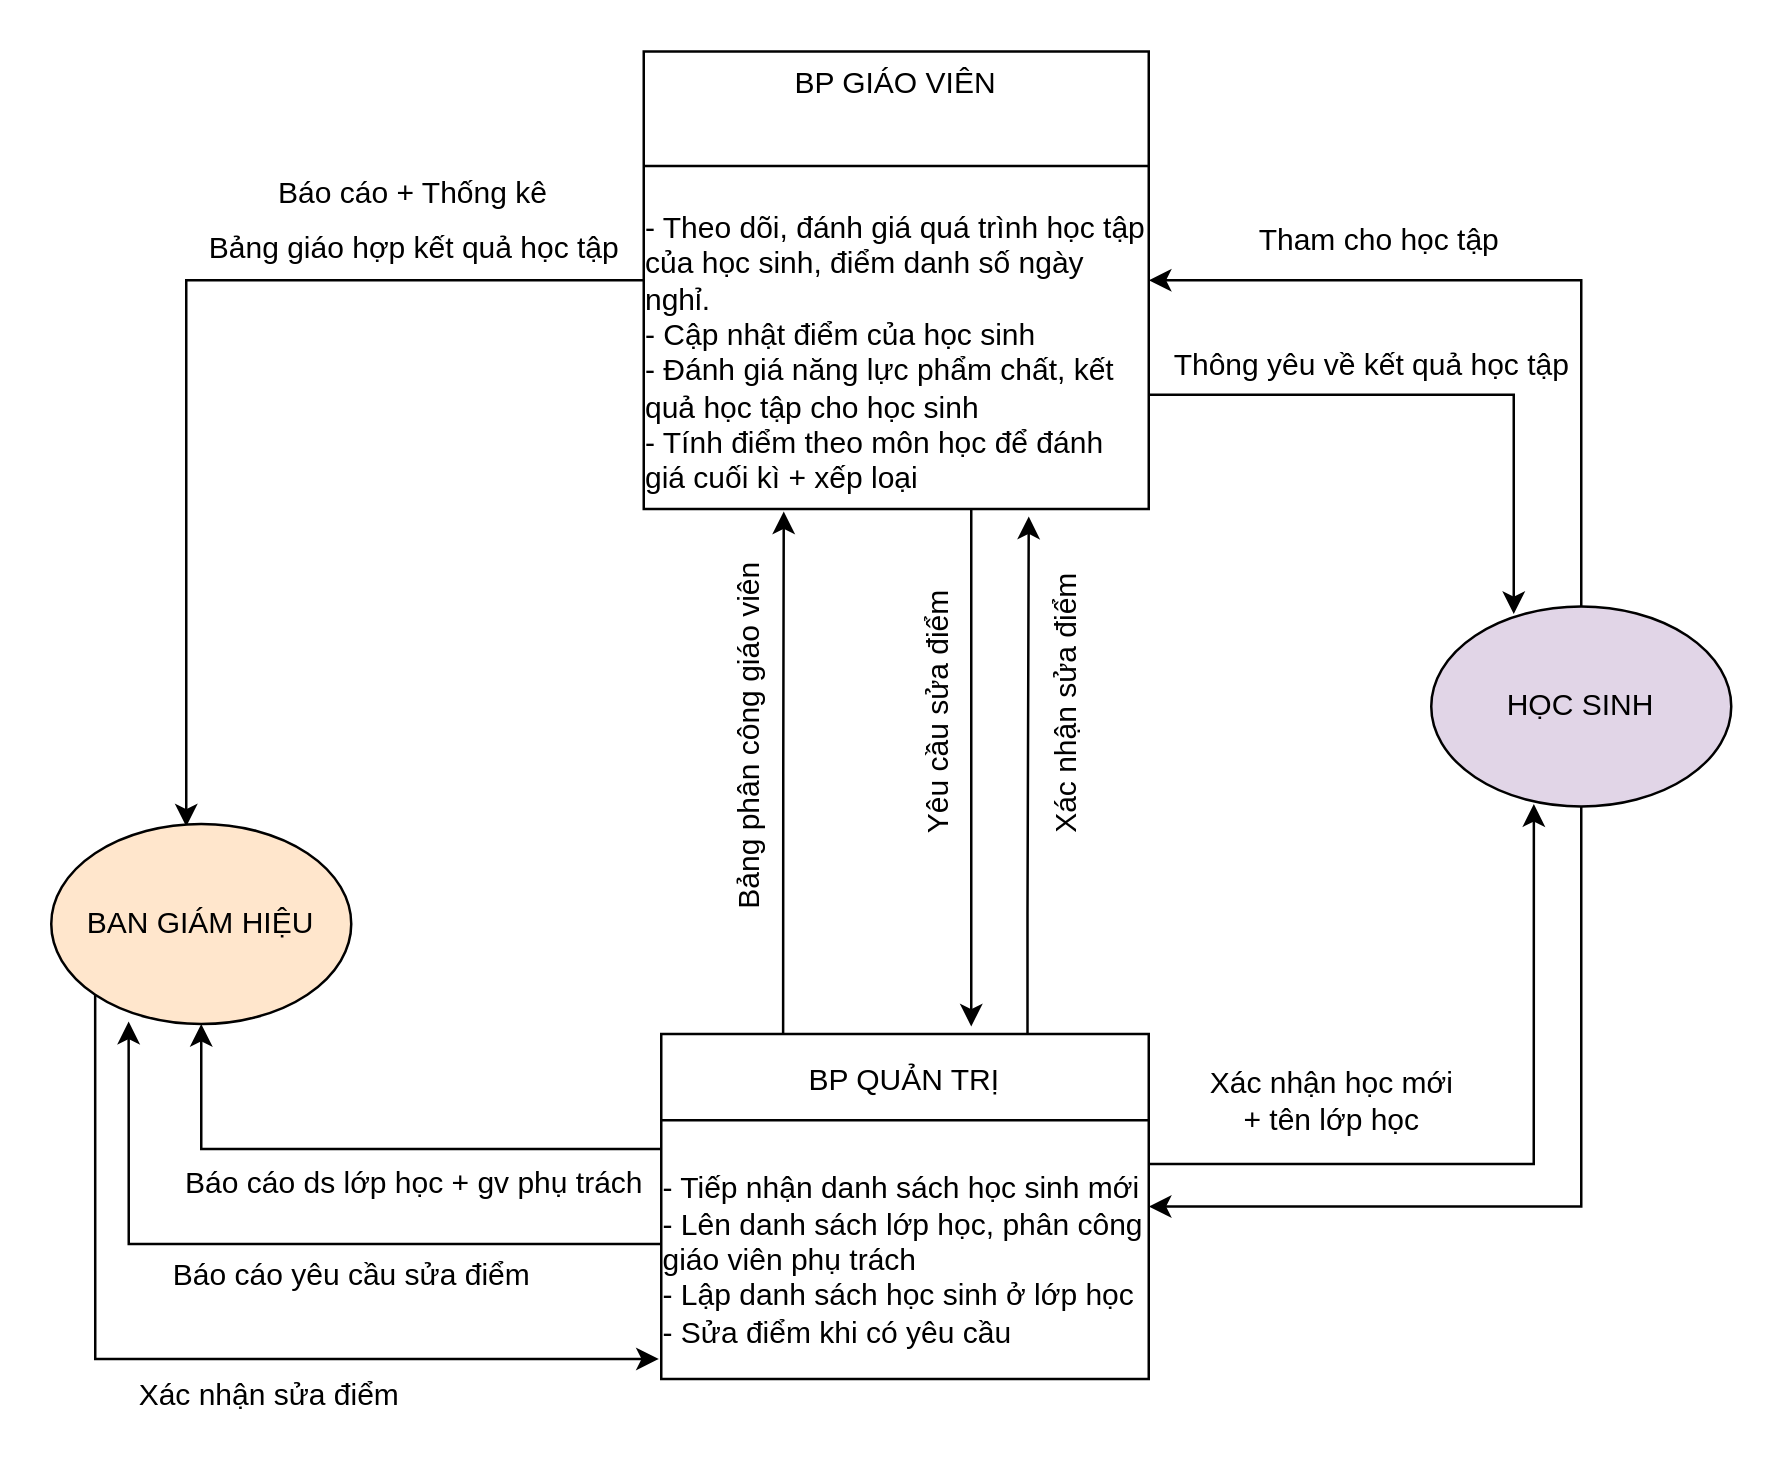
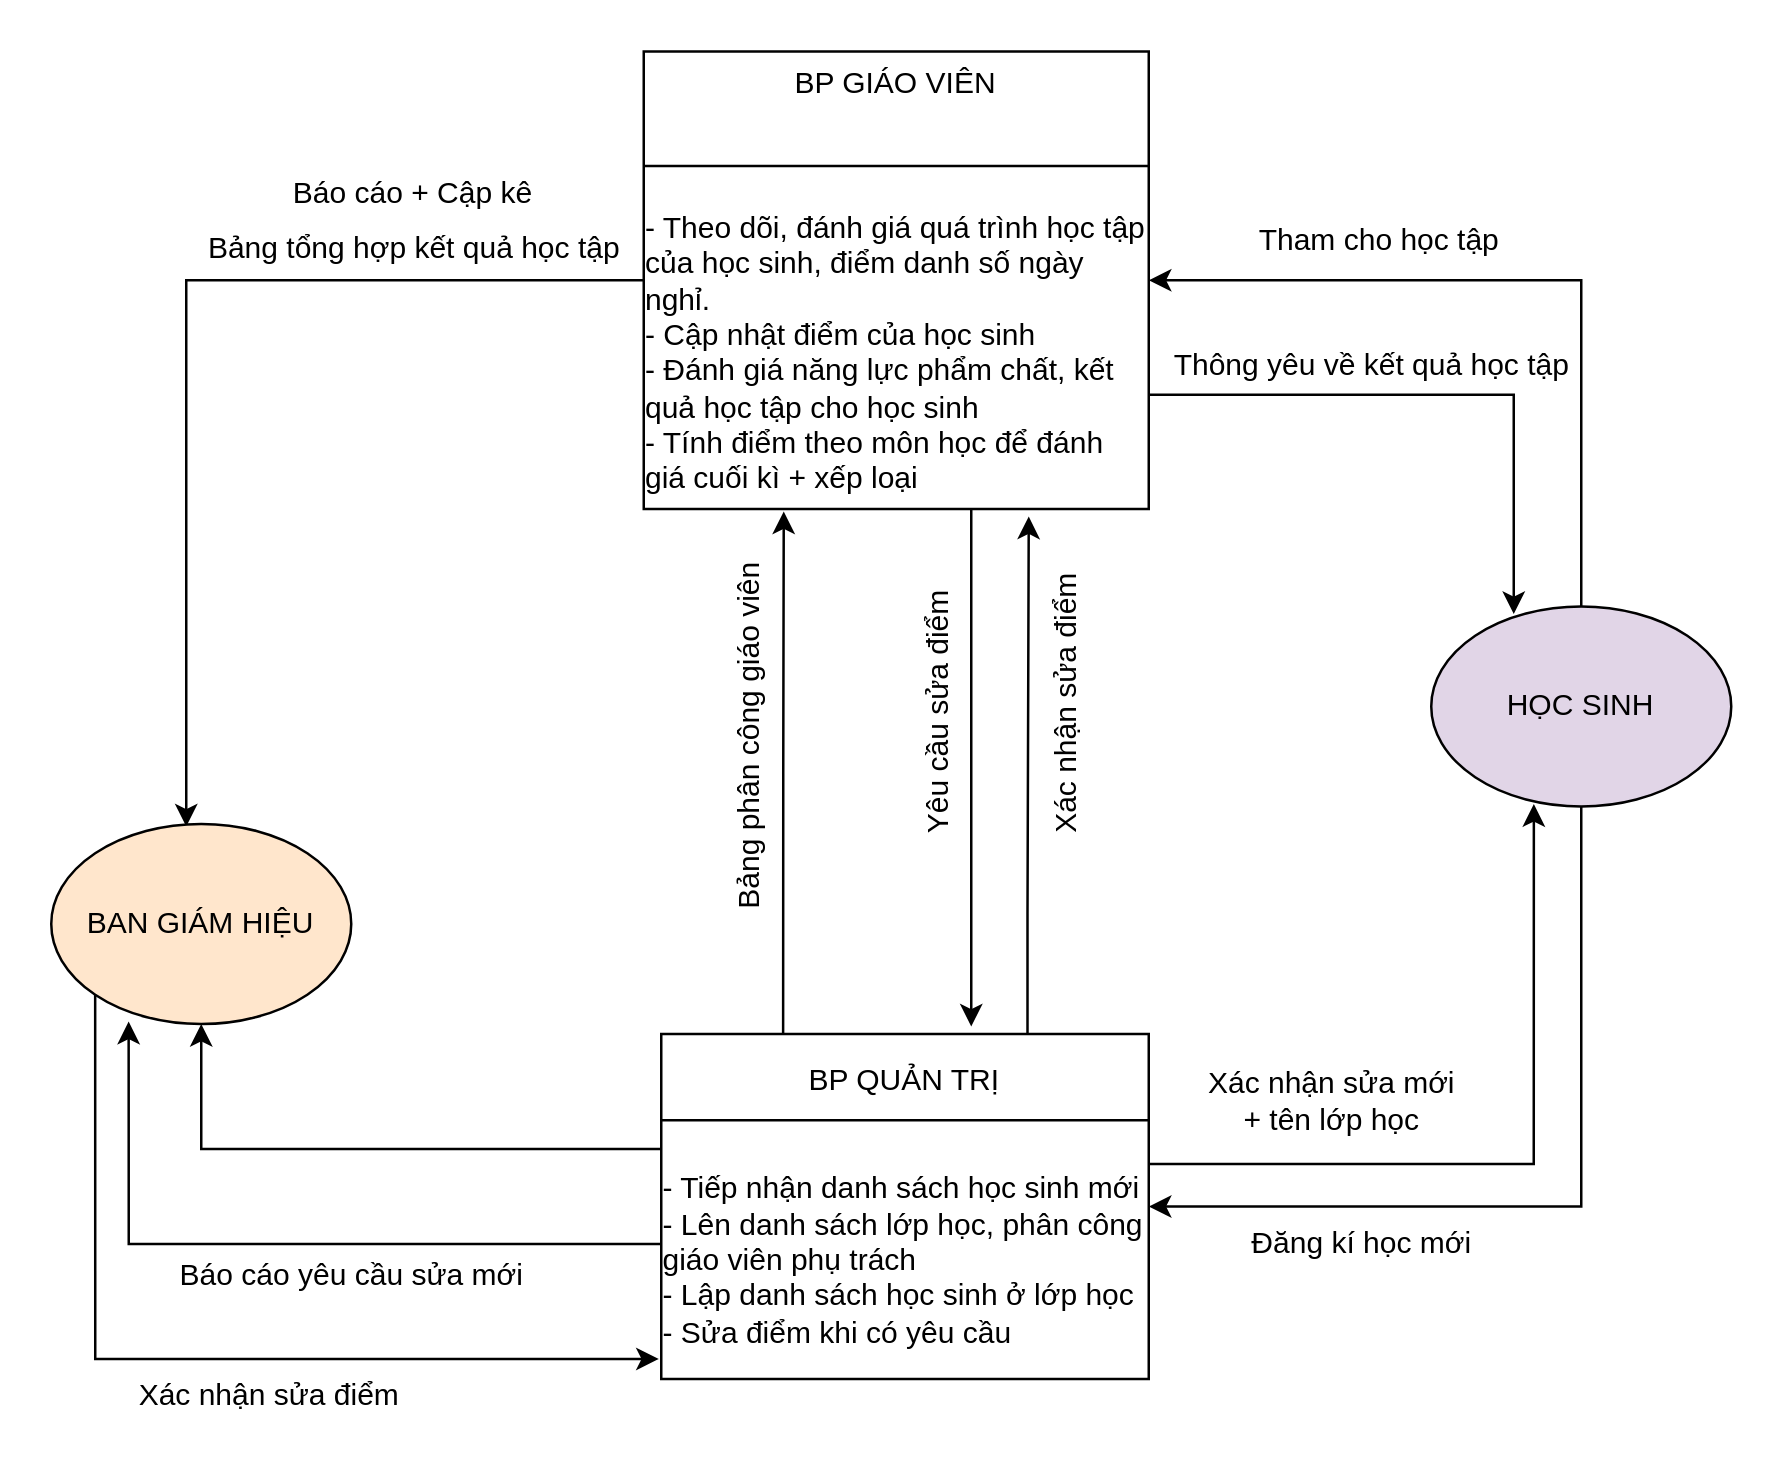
- <mxCell id="17" value="Báo cáo + Thống kê" style="text;html=1;strokeColor=none;fillColor=none;align=center;verticalAlign=middle;whiteSpace=wrap;rounded=0;" parent="1" vertex="1"><mxGeometry x="103" y="67" width="124" height="20" as="geometry" /></mxCell>
+ <mxCell id="17" value="Báo cáo + Cập kê" style="text;html=1;strokeColor=none;fillColor=none;align=center;verticalAlign=middle;whiteSpace=wrap;rounded=0;" parent="1" vertex="1"><mxGeometry x="103" y="67" width="124" height="20" as="geometry" /></mxCell>
- <mxCell id="30" value="Bảng giáo hợp kết quả học tập" style="text;html=1;align=center;verticalAlign=middle;resizable=0;points=[];autosize=1;" vertex="1" parent="1"><mxGeometry x="76.5" y="90" width="177" height="18" as="geometry" /></mxCell>
+ <mxCell id="30" value="Bảng tổng hợp kết quả học tập" style="text;html=1;align=center;verticalAlign=middle;resizable=0;points=[];autosize=1;" vertex="1" parent="1"><mxGeometry x="76.5" y="90" width="177" height="18" as="geometry" /></mxCell>
- <mxCell id="21" value="&lt;div&gt;Xác nhận học mới &lt;br&gt;&lt;/div&gt;&lt;div&gt;+ tên lớp học&lt;br&gt;&lt;/div&gt;" style="text;html=1;align=center;verticalAlign=middle;resizable=0;points=[];autosize=1;" parent="1" vertex="1"><mxGeometry x="478" y="424" width="108" height="32" as="geometry" /></mxCell>
+ <mxCell id="21" value="&lt;div&gt;Xác nhận sửa mới &lt;br&gt;&lt;/div&gt;&lt;div&gt;+ tên lớp học&lt;br&gt;&lt;/div&gt;" style="text;html=1;align=center;verticalAlign=middle;resizable=0;points=[];autosize=1;" parent="1" vertex="1"><mxGeometry x="478" y="424" width="108" height="32" as="geometry" /></mxCell>
- <mxCell id="22" value="Báo cáo ds lớp học + gv phụ trách" style="text;html=1;align=center;verticalAlign=middle;resizable=0;points=[];autosize=1;" parent="1" vertex="1"><mxGeometry x="68" y="464" width="194" height="18" as="geometry" /></mxCell>
+ <mxCell id="20" value="Đăng kí học mới" style="text;html=1;align=center;verticalAlign=middle;resizable=0;points=[];autosize=1;" parent="1" vertex="1"><mxGeometry x="495" y="488" width="98" height="18" as="geometry" /></mxCell>
- <mxCell id="25" value="Báo cáo yêu cầu sửa điểm" style="text;html=1;align=center;verticalAlign=middle;resizable=0;points=[];autosize=1;" parent="1" vertex="1"><mxGeometry x="63" y="501" width="154" height="18" as="geometry" /></mxCell>
+ <mxCell id="25" value="Báo cáo yêu cầu sửa mới" style="text;html=1;align=center;verticalAlign=middle;resizable=0;points=[];autosize=1;" parent="1" vertex="1"><mxGeometry x="63" y="501" width="154" height="18" as="geometry" /></mxCell>
